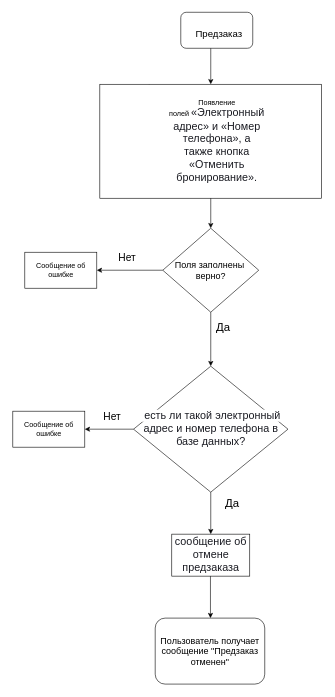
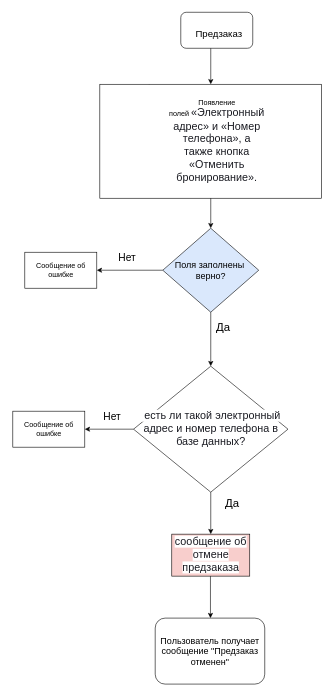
- <mxCell id="8" value="&lt;font style=&quot;font-size: 15px;&quot;&gt;Поля заполнены&amp;nbsp;&lt;br&gt;верно?&lt;/font&gt;" style="rhombus;whiteSpace=wrap;html=1;" vertex="1" parent="1"><mxGeometry x="270.62" y="380" width="160" height="140" as="geometry" /></mxCell>
+ <mxCell id="8" value="&lt;font style=&quot;font-size: 15px;&quot;&gt;Поля заполнены&amp;nbsp;&lt;br&gt;верно?&lt;/font&gt;" style="rhombus;whiteSpace=wrap;html=1;fillColor=#dae8fc;" vertex="1" parent="1"><mxGeometry x="270.62" y="380" width="160" height="140" as="geometry" /></mxCell>
- <mxCell id="21" value="&lt;span style=&quot;color: rgb(26, 27, 34); font-family: &amp;quot;YS Text&amp;quot;, Arial, Helvetica, sans-serif; font-size: 18px; text-align: left; background-color: rgb(255, 255, 255);&quot;&gt;сообщение об отмене предзаказа&lt;/span&gt;" style="rounded=0;whiteSpace=wrap;html=1;" vertex="1" parent="1"><mxGeometry x="285.62" y="890" width="130" height="70" as="geometry" /></mxCell>
+ <mxCell id="21" value="&lt;span style=&quot;color: rgb(26, 27, 34); font-family: &amp;quot;YS Text&amp;quot;, Arial, Helvetica, sans-serif; font-size: 18px; text-align: left; background-color: rgb(255, 255, 255);&quot;&gt;сообщение об отмене предзаказа&lt;/span&gt;" style="rounded=0;whiteSpace=wrap;html=1;fillColor=#f8cecc;" vertex="1" parent="1"><mxGeometry x="285.62" y="890" width="130" height="70" as="geometry" /></mxCell>
